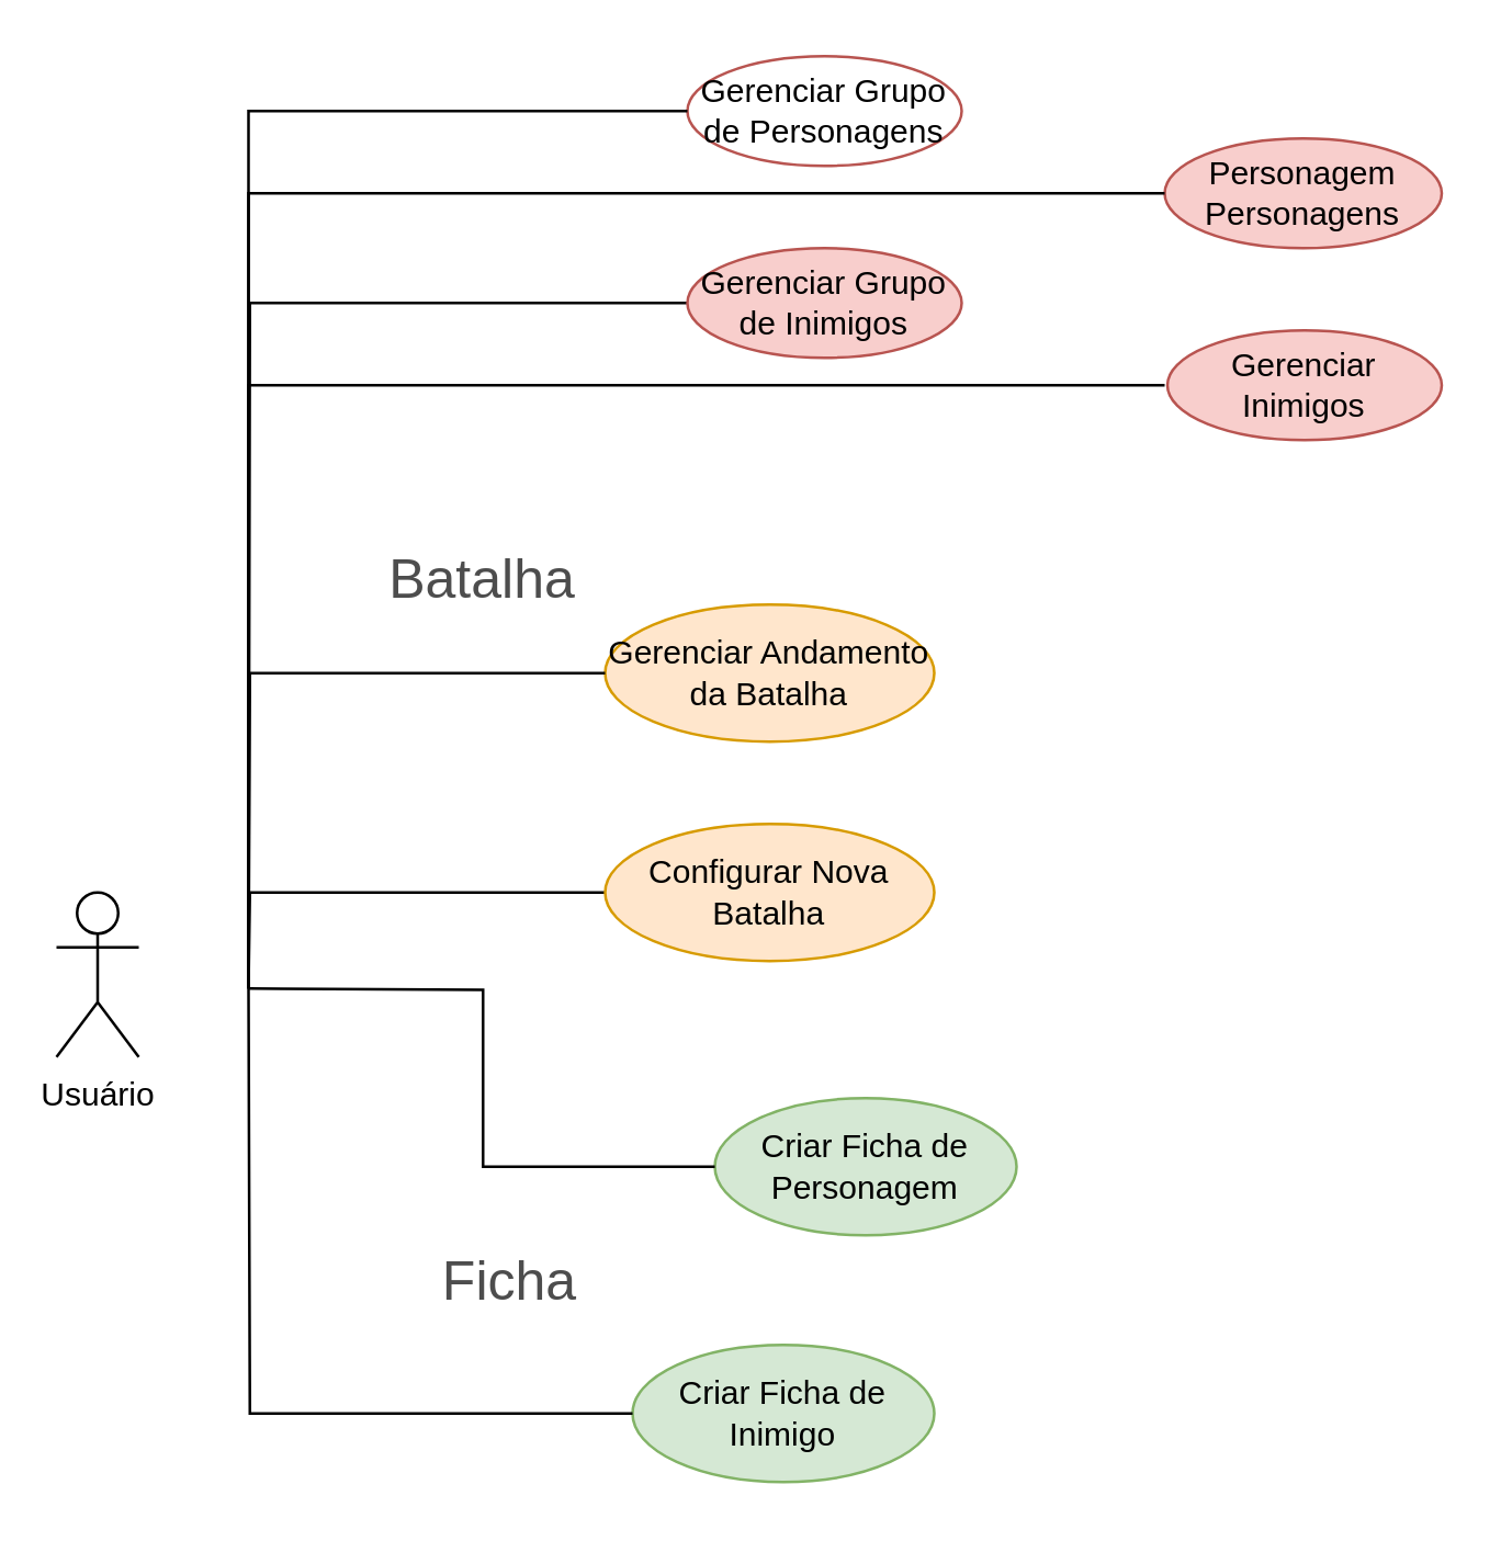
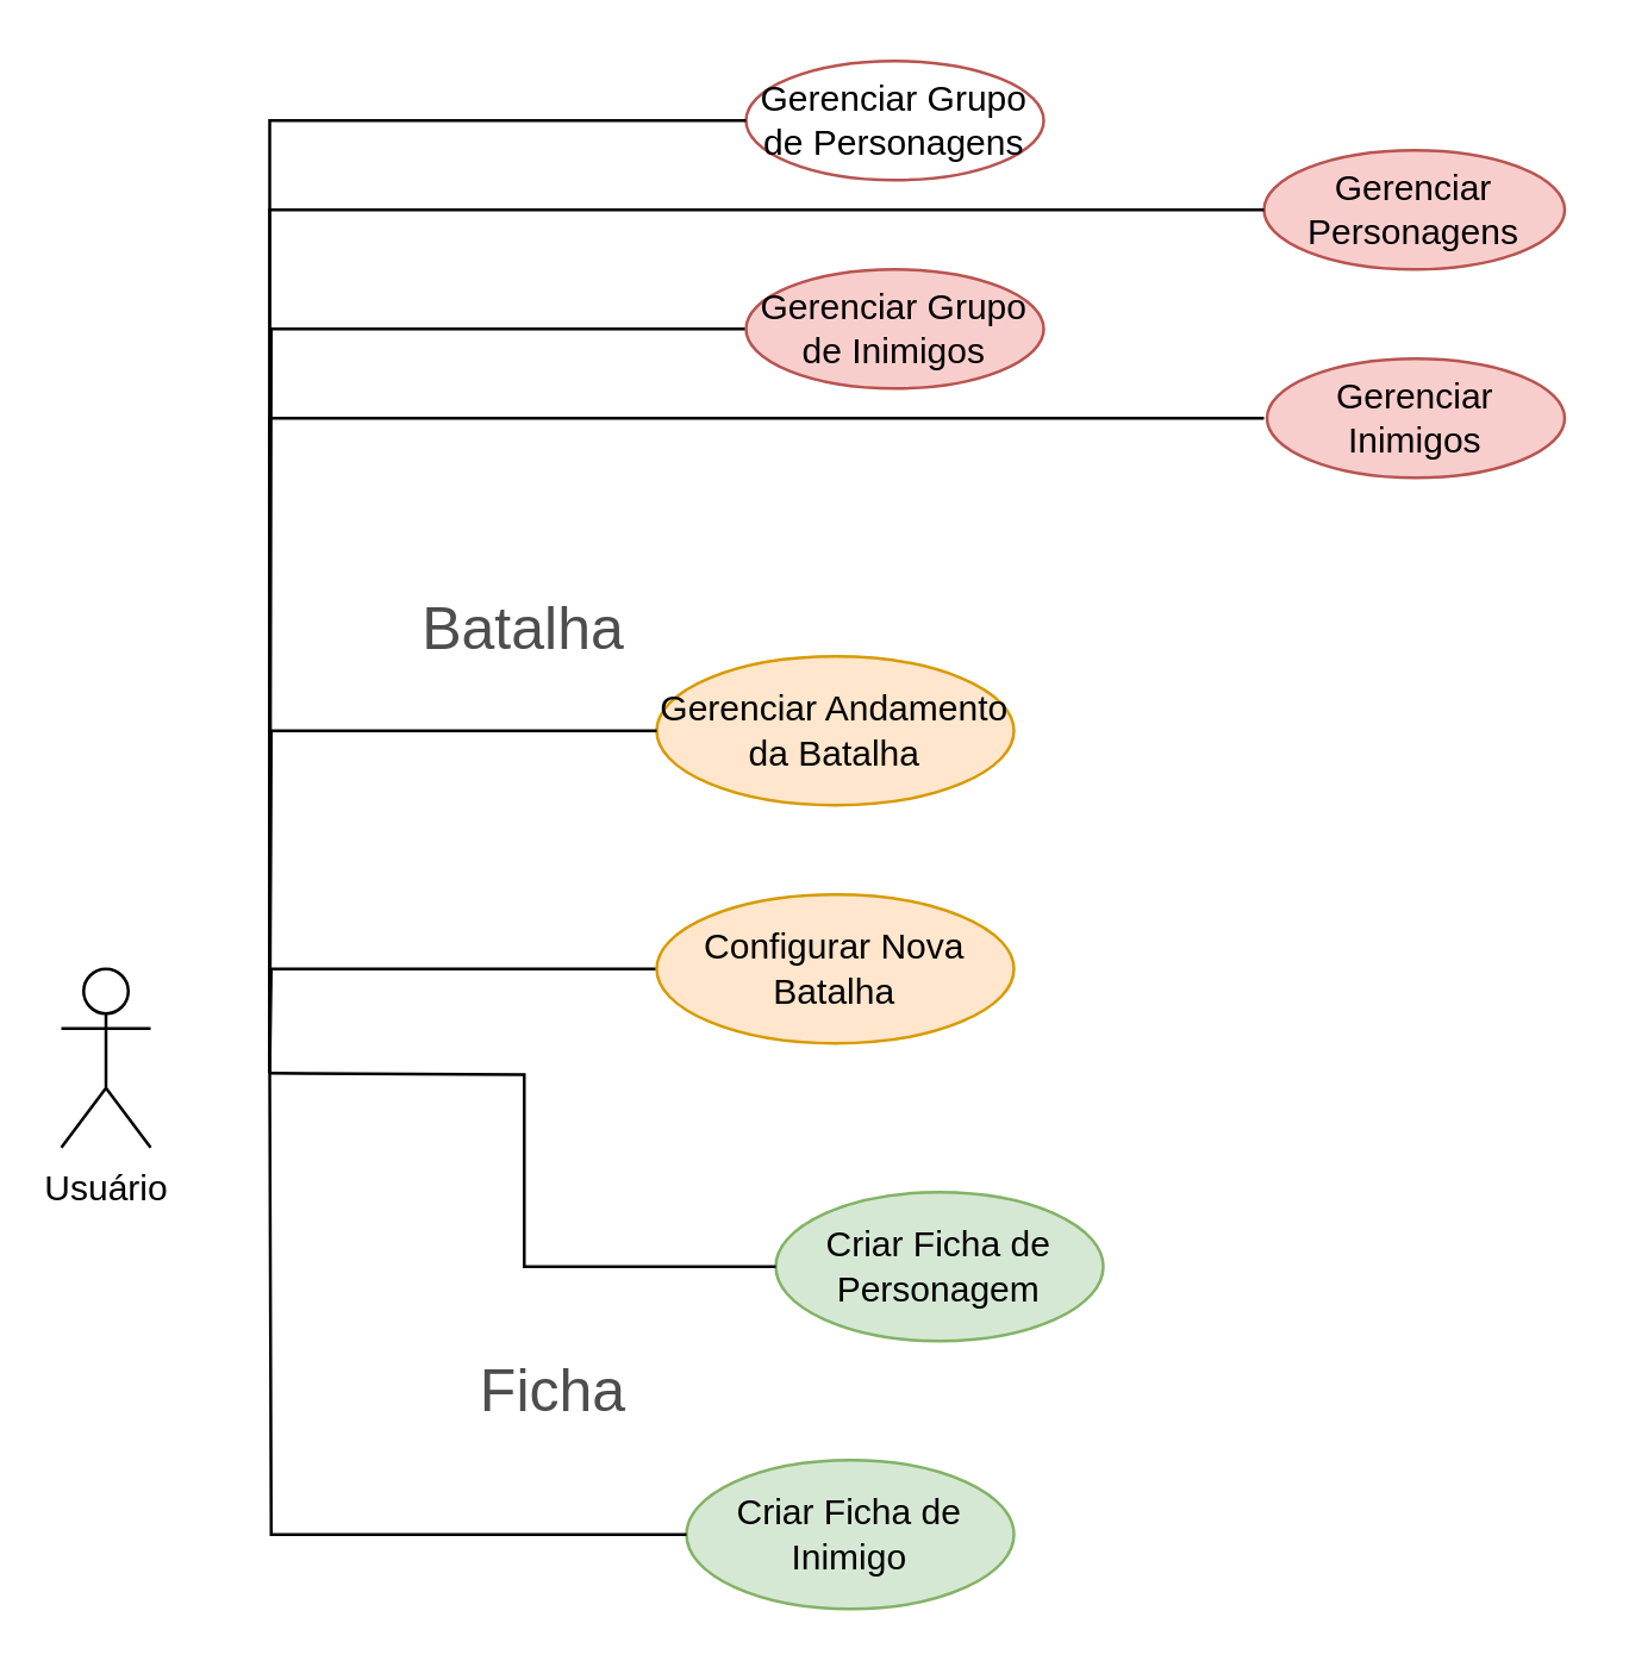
- <mxCell id="6" value="Personagem Personagens" style="ellipse;whiteSpace=wrap;html=1;fillColor=#f8cecc;strokeColor=#b85450;" vertex="1" parent="1"><mxGeometry x="424" y="50" width="101" height="40" as="geometry" /></mxCell>
+ <mxCell id="6" value="Gerenciar Personagens" style="ellipse;whiteSpace=wrap;html=1;fillColor=#f8cecc;strokeColor=#b85450;" vertex="1" parent="1"><mxGeometry x="424" y="50" width="101" height="40" as="geometry" /></mxCell>
